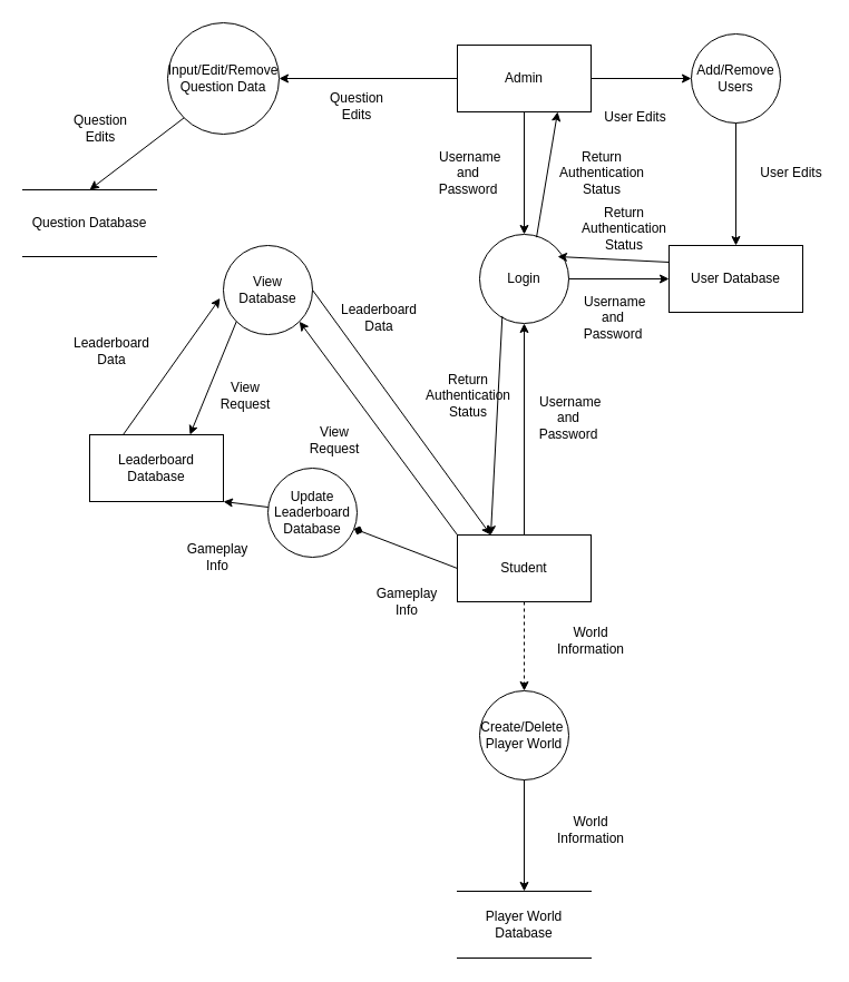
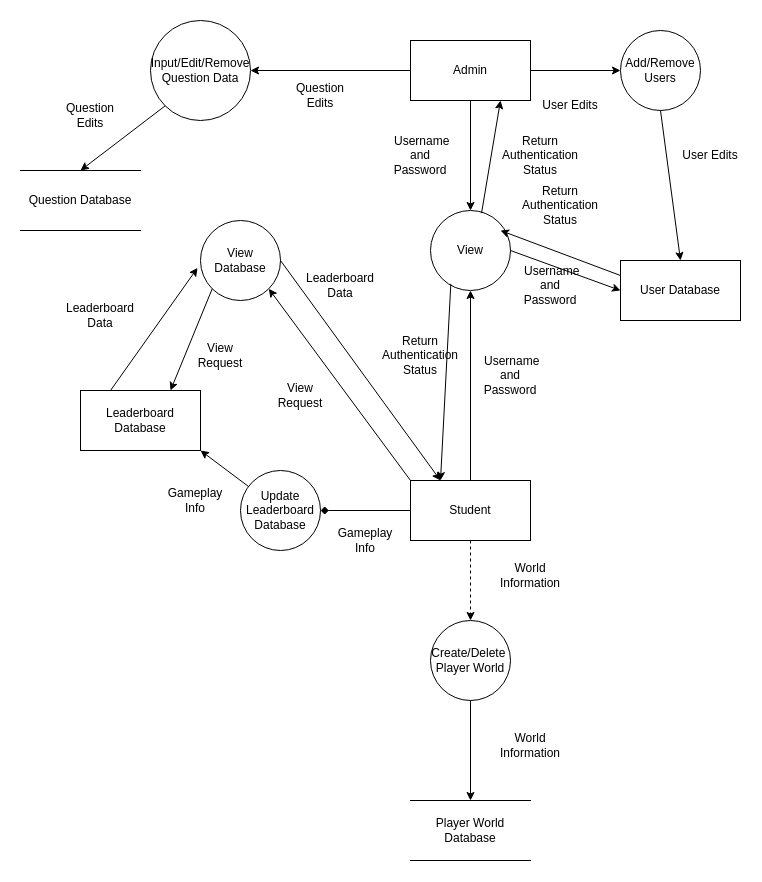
- <mxCell id="17" value="Login" style="ellipse;whiteSpace=wrap;html=1;aspect=fixed;" parent="1" vertex="1"><mxGeometry x="430" y="210" width="80" height="80" as="geometry" /></mxCell>
+ <mxCell id="17" value="View" style="ellipse;whiteSpace=wrap;html=1;aspect=fixed;" parent="1" vertex="1"><mxGeometry x="430" y="210" width="80" height="80" as="geometry" /></mxCell>
- <mxCell id="5" value="User Database" style="rounded=0;whiteSpace=wrap;html=1;" parent="1" vertex="1"><mxGeometry x="600" y="220" width="120" height="60" as="geometry" /></mxCell>
+ <mxCell id="5" value="User Database" style="rounded=0;whiteSpace=wrap;html=1;" parent="1" vertex="1"><mxGeometry x="620" y="260" width="120" height="60" as="geometry" /></mxCell>
- <mxCell id="26" value="Update Leaderboard Database" style="ellipse;whiteSpace=wrap;html=1;aspect=fixed;" parent="1" vertex="1"><mxGeometry x="240" y="420" width="80" height="80" as="geometry" /></mxCell>
+ <mxCell id="26" value="Update Leaderboard Database" style="ellipse;whiteSpace=wrap;html=1;aspect=fixed;" parent="1" vertex="1"><mxGeometry x="240" y="470" width="80" height="80" as="geometry" /></mxCell>
